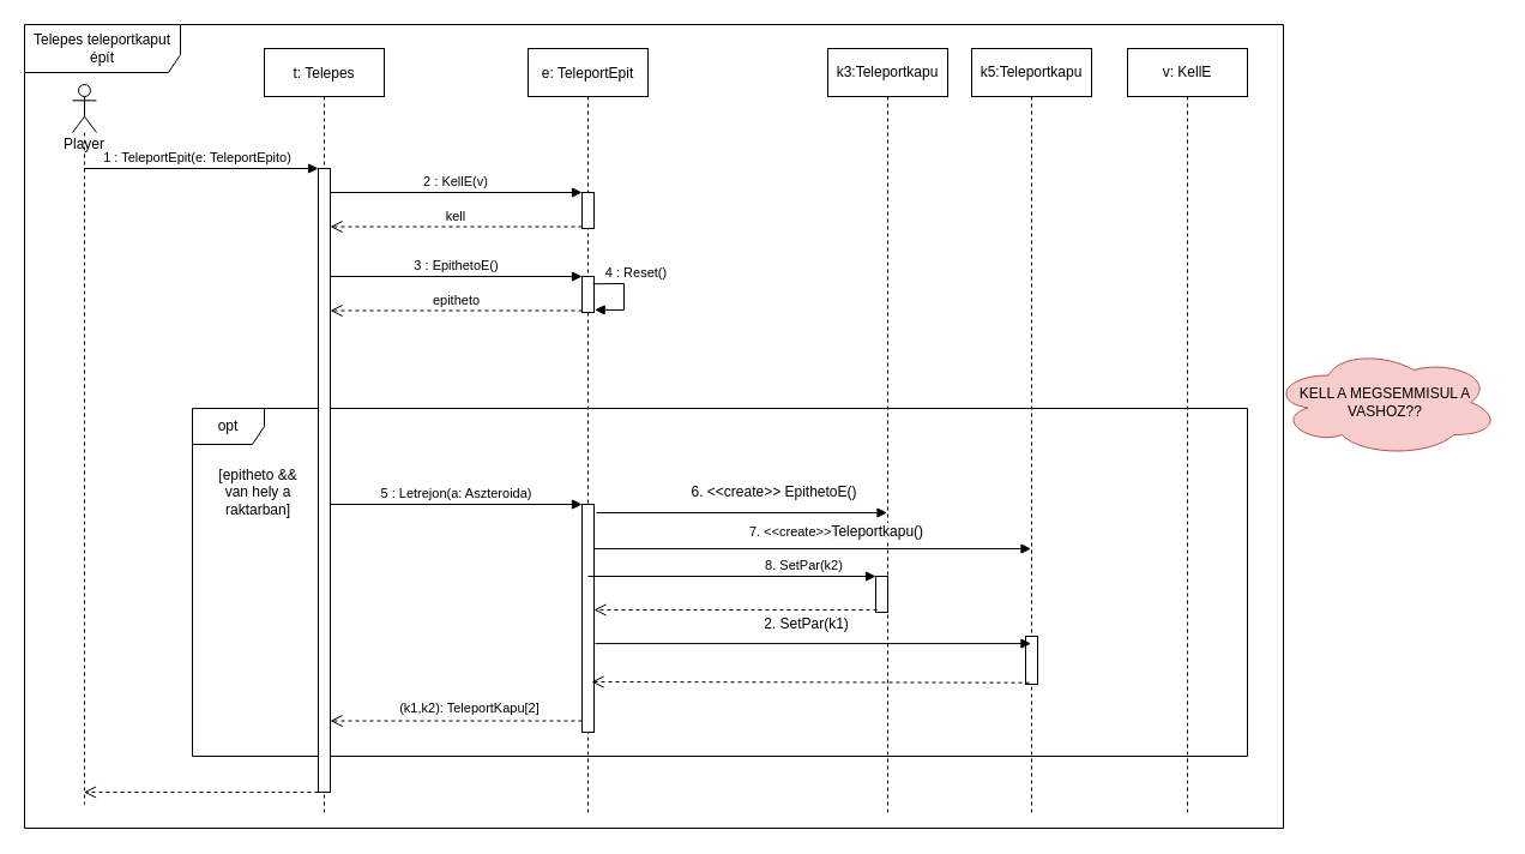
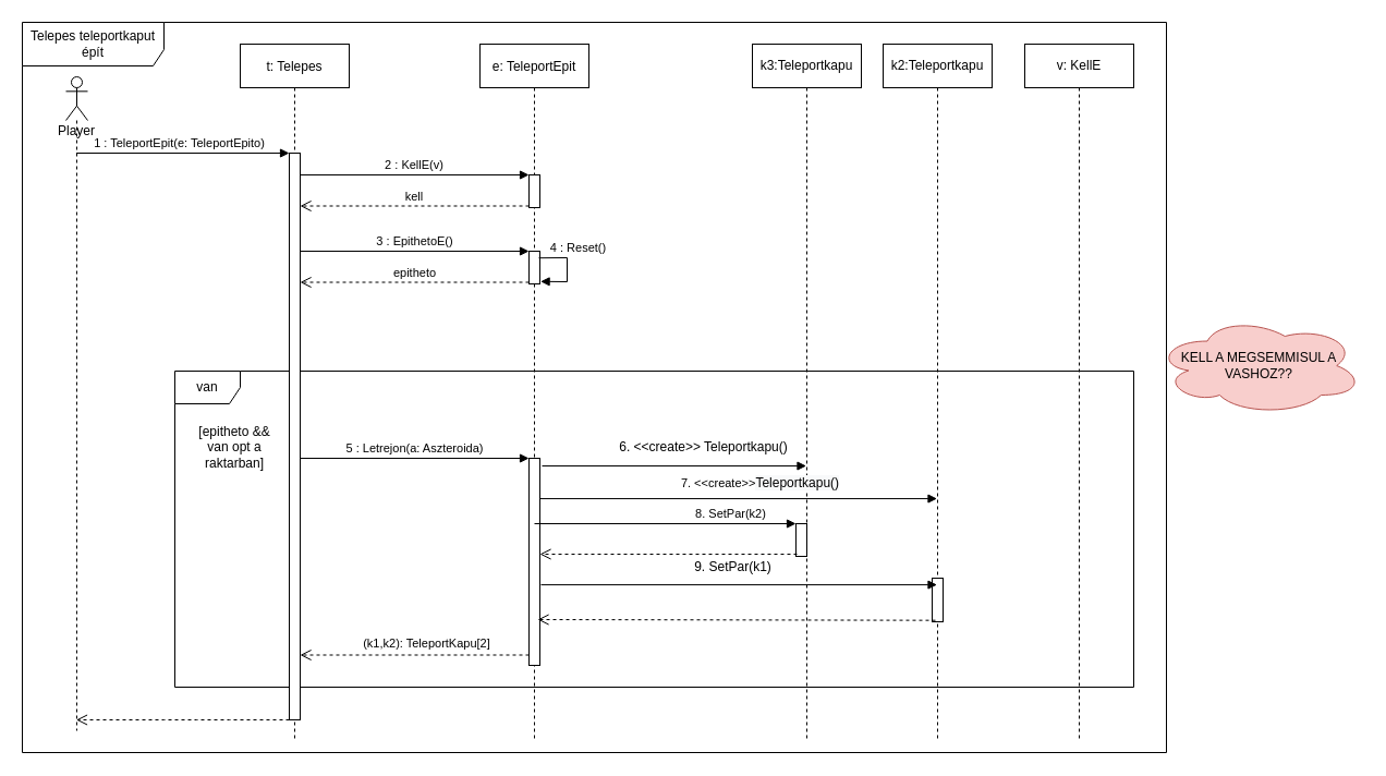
- <mxCell id="23" value="k5:Teleportkapu" style="shape=umlLifeline;perimeter=lifelinePerimeter;whiteSpace=wrap;html=1;container=1;collapsible=0;recursiveResize=0;outlineConnect=0;" vertex="1" parent="1"><mxGeometry x="810" y="40" width="100" height="640" as="geometry" /></mxCell>
+ <mxCell id="23" value="k2:Teleportkapu" style="shape=umlLifeline;perimeter=lifelinePerimeter;whiteSpace=wrap;html=1;container=1;collapsible=0;recursiveResize=0;outlineConnect=0;" vertex="1" parent="1"><mxGeometry x="810" y="40" width="100" height="640" as="geometry" /></mxCell>
- <mxCell id="3" value="opt" style="shape=umlFrame;whiteSpace=wrap;html=1;" vertex="1" parent="1"><mxGeometry x="160" y="340" width="880" height="290" as="geometry" /></mxCell>
+ <mxCell id="3" value="van" style="shape=umlFrame;whiteSpace=wrap;html=1;" vertex="1" parent="1"><mxGeometry x="160" y="340" width="880" height="290" as="geometry" /></mxCell>
- <mxCell id="14" value="[epitheto &amp;amp;&amp;amp; van hely a raktarban]" style="text;html=1;strokeColor=none;fillColor=none;align=center;verticalAlign=middle;whiteSpace=wrap;rounded=0;" vertex="1" parent="1"><mxGeometry x="170" y="400" width="90" height="20" as="geometry" /></mxCell>
+ <mxCell id="14" value="[epitheto &amp;amp;&amp;amp; van opt a raktarban]" style="text;html=1;strokeColor=none;fillColor=none;align=center;verticalAlign=middle;whiteSpace=wrap;rounded=0;" vertex="1" parent="1"><mxGeometry x="170" y="400" width="90" height="20" as="geometry" /></mxCell>
- <mxCell id="33" value="6. &amp;lt;&amp;lt;create&amp;gt;&amp;gt; EpithetoE()" style="text;html=1;align=center;verticalAlign=middle;resizable=0;points=[];autosize=1;" vertex="1" parent="1"><mxGeometry x="560" y="400" width="170" height="20" as="geometry" /></mxCell>
+ <mxCell id="33" value="6. &amp;lt;&amp;lt;create&amp;gt;&amp;gt; Teleportkapu()" style="text;html=1;align=center;verticalAlign=middle;resizable=0;points=[];autosize=1;" vertex="1" parent="1"><mxGeometry x="560" y="400" width="170" height="20" as="geometry" /></mxCell>
- <mxCell id="27" value="2. SetPar(k1)" style="text;html=1;align=center;verticalAlign=middle;resizable=0;points=[];autosize=1;" vertex="1" parent="1"><mxGeometry x="627" y="510" width="90" height="20" as="geometry" /></mxCell>
+ <mxCell id="27" value="9. SetPar(k1)" style="text;html=1;align=center;verticalAlign=middle;resizable=0;points=[];autosize=1;" vertex="1" parent="1"><mxGeometry x="627" y="510" width="90" height="20" as="geometry" /></mxCell>
